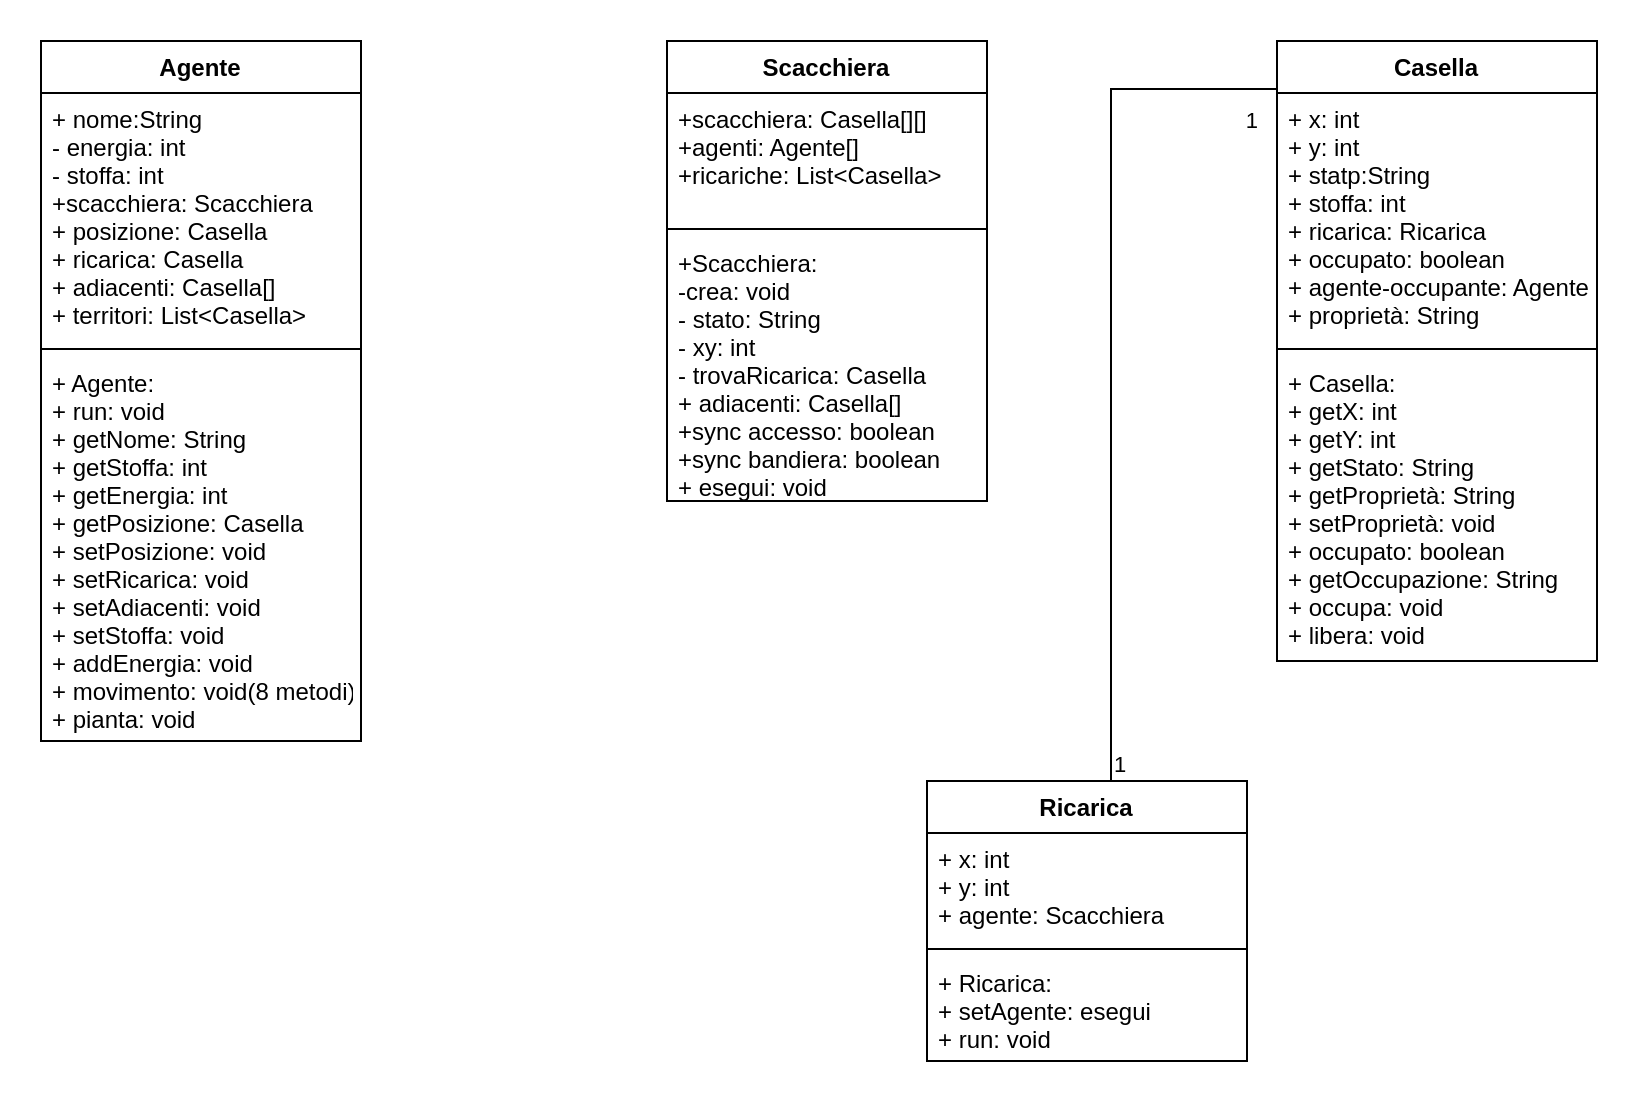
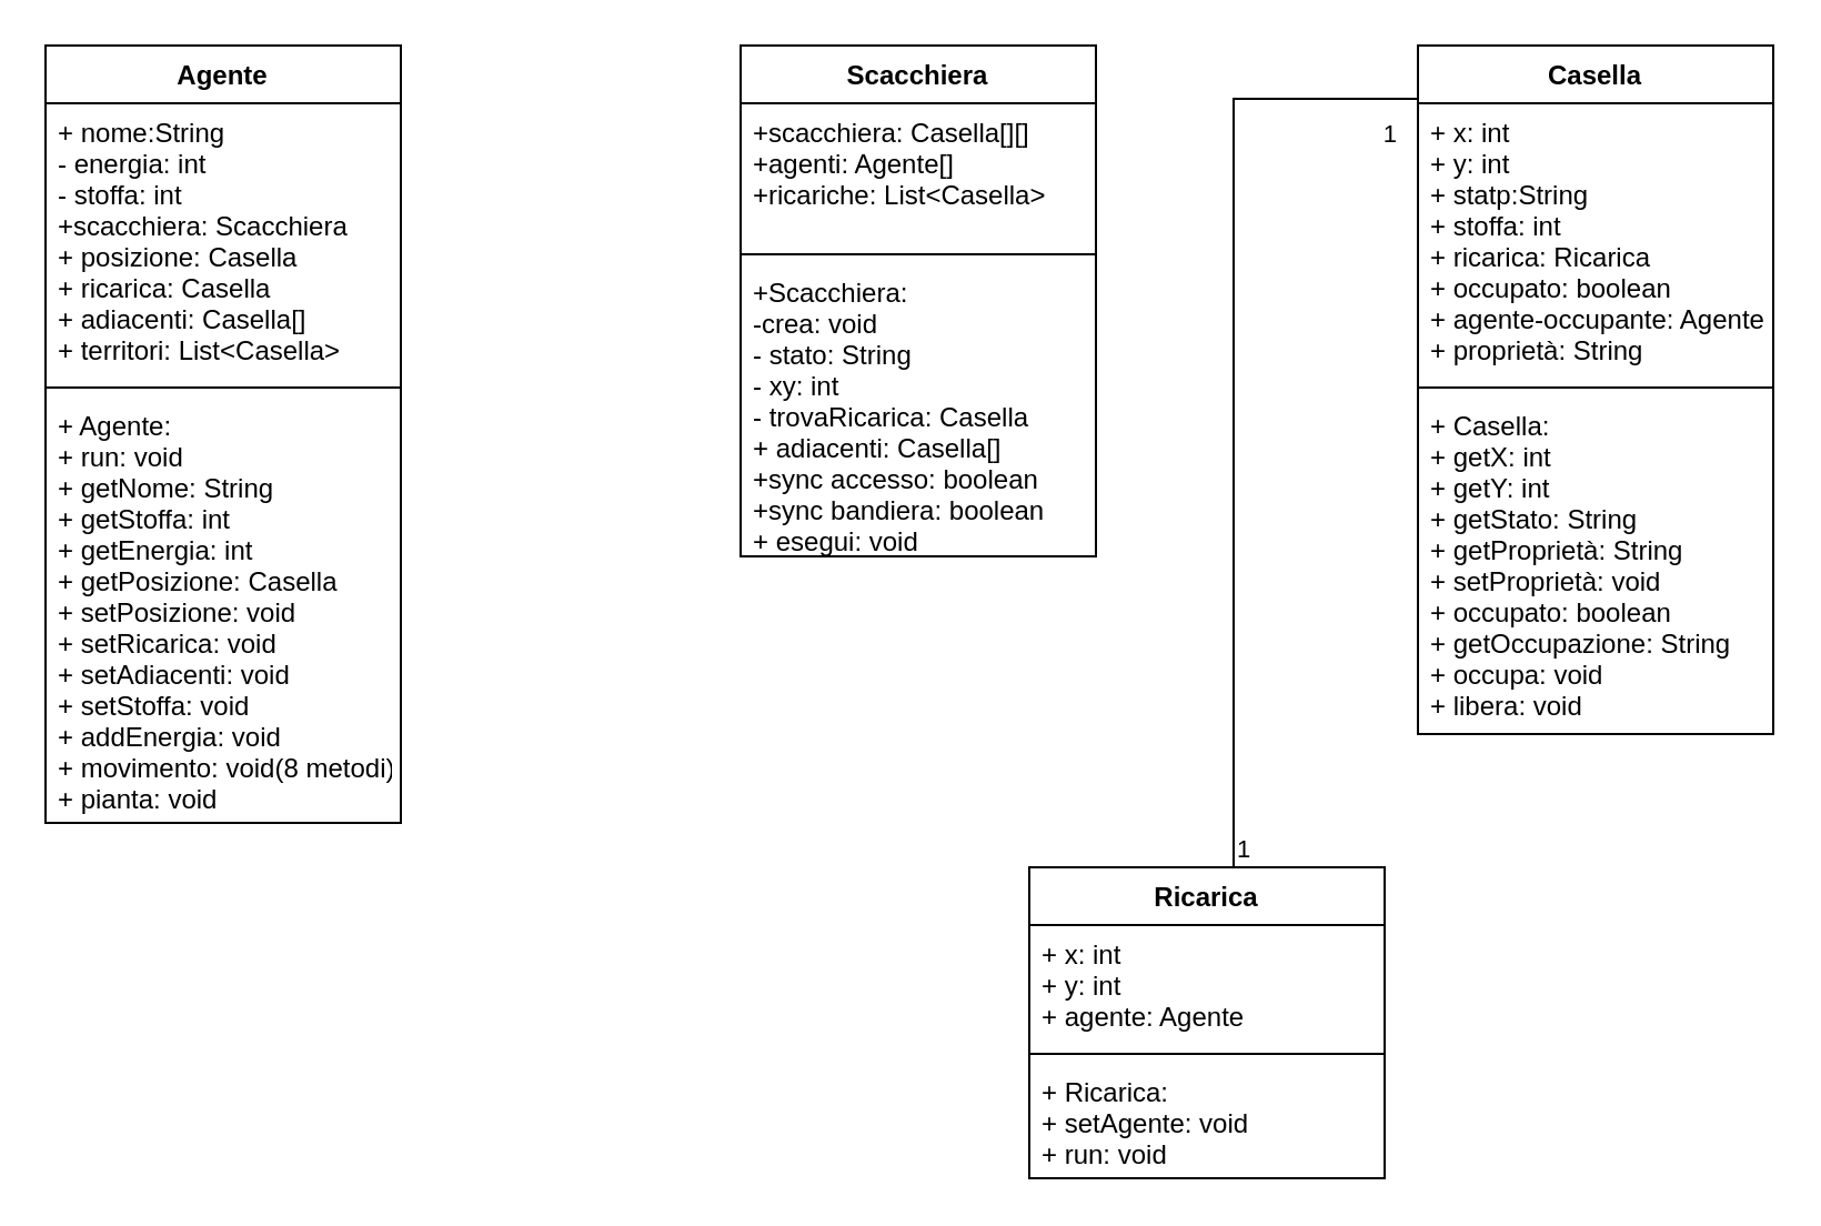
- <mxCell id="15" value="+ x: int&#10;+ y: int&#10;+ agente: Scacchiera" style="text;strokeColor=none;fillColor=none;align=left;verticalAlign=top;spacingLeft=4;spacingRight=4;overflow=hidden;rotatable=0;points=[[0,0.5],[1,0.5]];portConstraint=eastwest;" vertex="1" parent="14"><mxGeometry y="26" width="160" height="54" as="geometry" /></mxCell>
+ <mxCell id="15" value="+ x: int&#10;+ y: int&#10;+ agente: Agente" style="text;strokeColor=none;fillColor=none;align=left;verticalAlign=top;spacingLeft=4;spacingRight=4;overflow=hidden;rotatable=0;points=[[0,0.5],[1,0.5]];portConstraint=eastwest;" vertex="1" parent="14"><mxGeometry y="26" width="160" height="54" as="geometry" /></mxCell>
- <mxCell id="17" value="+ Ricarica:&#10;+ setAgente: esegui&#10;+ run: void" style="text;strokeColor=none;fillColor=none;align=left;verticalAlign=top;spacingLeft=4;spacingRight=4;overflow=hidden;rotatable=0;points=[[0,0.5],[1,0.5]];portConstraint=eastwest;" vertex="1" parent="14"><mxGeometry y="88" width="160" height="52" as="geometry" /></mxCell>
+ <mxCell id="17" value="+ Ricarica:&#10;+ setAgente: void&#10;+ run: void" style="text;strokeColor=none;fillColor=none;align=left;verticalAlign=top;spacingLeft=4;spacingRight=4;overflow=hidden;rotatable=0;points=[[0,0.5],[1,0.5]];portConstraint=eastwest;" vertex="1" parent="14"><mxGeometry y="88" width="160" height="52" as="geometry" /></mxCell>
